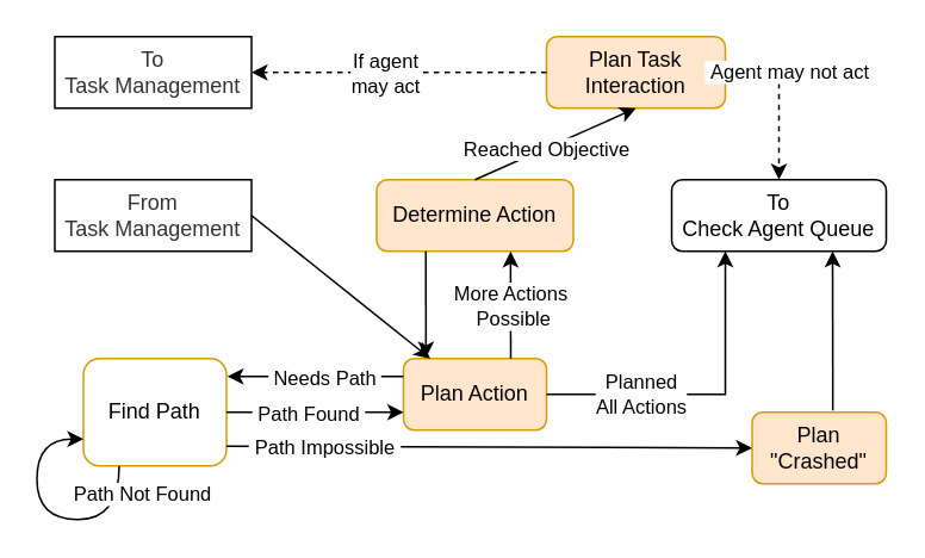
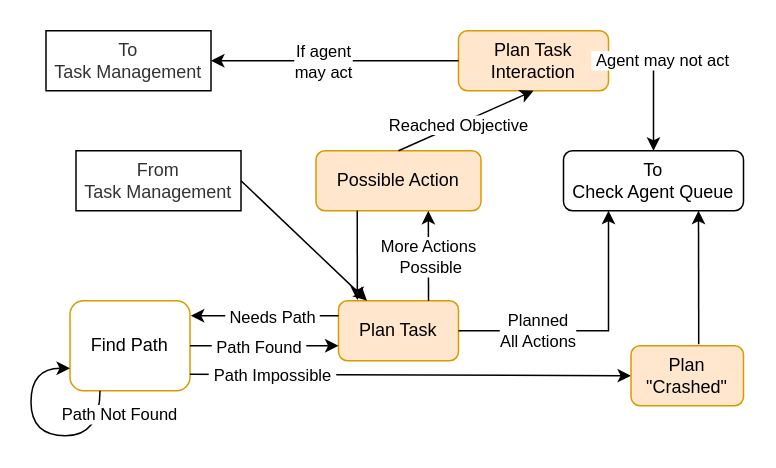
- <mxCell id="11" value="" style="endArrow=classic;html=1;rounded=0;exitX=0;exitY=0.5;exitDx=0;exitDy=0;entryX=1;entryY=0.5;entryDx=0;entryDy=0;dashed=1;" edge="1" parent="1" source="3" target="13"><mxGeometry width="50" height="50" relative="1" as="geometry"><mxPoint x="250" y="180" as="sourcePoint" /><mxPoint x="180" y="0" as="targetPoint" /></mxGeometry></mxCell>
+ <mxCell id="11" value="" style="endArrow=classic;html=1;rounded=0;exitX=0;exitY=0.5;exitDx=0;exitDy=0;entryX=1;entryY=0.5;entryDx=0;entryDy=0;" edge="1" parent="1" source="3" target="13"><mxGeometry width="50" height="50" relative="1" as="geometry"><mxPoint x="250" y="180" as="sourcePoint" /><mxPoint x="180" y="0" as="targetPoint" /></mxGeometry></mxCell>
- <mxCell id="21" value="" style="endArrow=classic;html=1;rounded=0;exitX=1;exitY=0.5;exitDx=0;exitDy=0;entryX=0.5;entryY=0;entryDx=0;entryDy=0;dashed=1;" edge="1" parent="1" source="3" target="6"><mxGeometry width="50" height="50" relative="1" as="geometry"><mxPoint x="350" y="180" as="sourcePoint" /><mxPoint x="400" y="130" as="targetPoint" /><Array as="points"><mxPoint x="435" y="40" /></Array></mxGeometry></mxCell>
+ <mxCell id="21" value="" style="endArrow=classic;html=1;rounded=0;exitX=1;exitY=0.5;exitDx=0;exitDy=0;entryX=0.5;entryY=0;entryDx=0;entryDy=0;" edge="1" parent="1" source="3" target="6"><mxGeometry width="50" height="50" relative="1" as="geometry"><mxPoint x="350" y="180" as="sourcePoint" /><mxPoint x="400" y="130" as="targetPoint" /><Array as="points"><mxPoint x="435" y="40" /></Array></mxGeometry></mxCell>
- <mxCell id="7" value="From&lt;br&gt;Task Management" style="text;html=1;strokeColor=#000000;fillColor=#FFFFFF;align=center;verticalAlign=middle;whiteSpace=wrap;rounded=0;fontColor=#333333;" vertex="1" parent="1"><mxGeometry x="30" y="100" width="110" height="40" as="geometry" /></mxCell>
+ <mxCell id="7" value="From&lt;br&gt;Task Management" style="text;html=1;strokeColor=#000000;fillColor=#FFFFFF;align=center;verticalAlign=middle;whiteSpace=wrap;rounded=0;fontColor=#333333;" vertex="1" parent="1"><mxGeometry x="50" y="100" width="110" height="40" as="geometry" /></mxCell>
- <mxCell id="2" value="Determine Action" style="rounded=1;whiteSpace=wrap;html=1;fillColor=#ffe6cc;strokeColor=#d79b00;" vertex="1" parent="1"><mxGeometry x="210" y="100" width="110" height="40" as="geometry" /></mxCell>
+ <mxCell id="2" value="Possible Action" style="rounded=1;whiteSpace=wrap;html=1;fillColor=#ffe6cc;strokeColor=#d79b00;" vertex="1" parent="1"><mxGeometry x="210" y="100" width="110" height="40" as="geometry" /></mxCell>
- <mxCell id="4" value="Plan Action" style="rounded=1;whiteSpace=wrap;html=1;fillColor=#ffe6cc;strokeColor=#d79b00;" vertex="1" parent="1"><mxGeometry x="225" y="200" width="80" height="40" as="geometry" /></mxCell>
+ <mxCell id="4" value="Plan Task" style="rounded=1;whiteSpace=wrap;html=1;fillColor=#ffe6cc;strokeColor=#d79b00;" vertex="1" parent="1"><mxGeometry x="225" y="200" width="80" height="40" as="geometry" /></mxCell>
